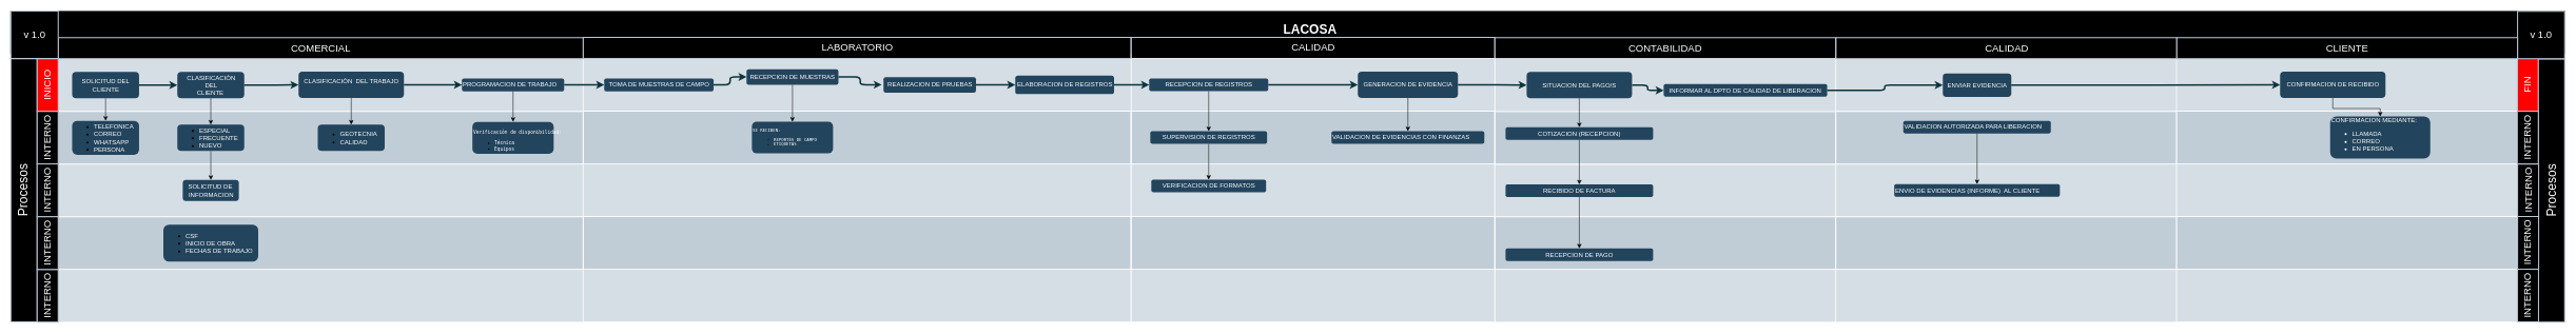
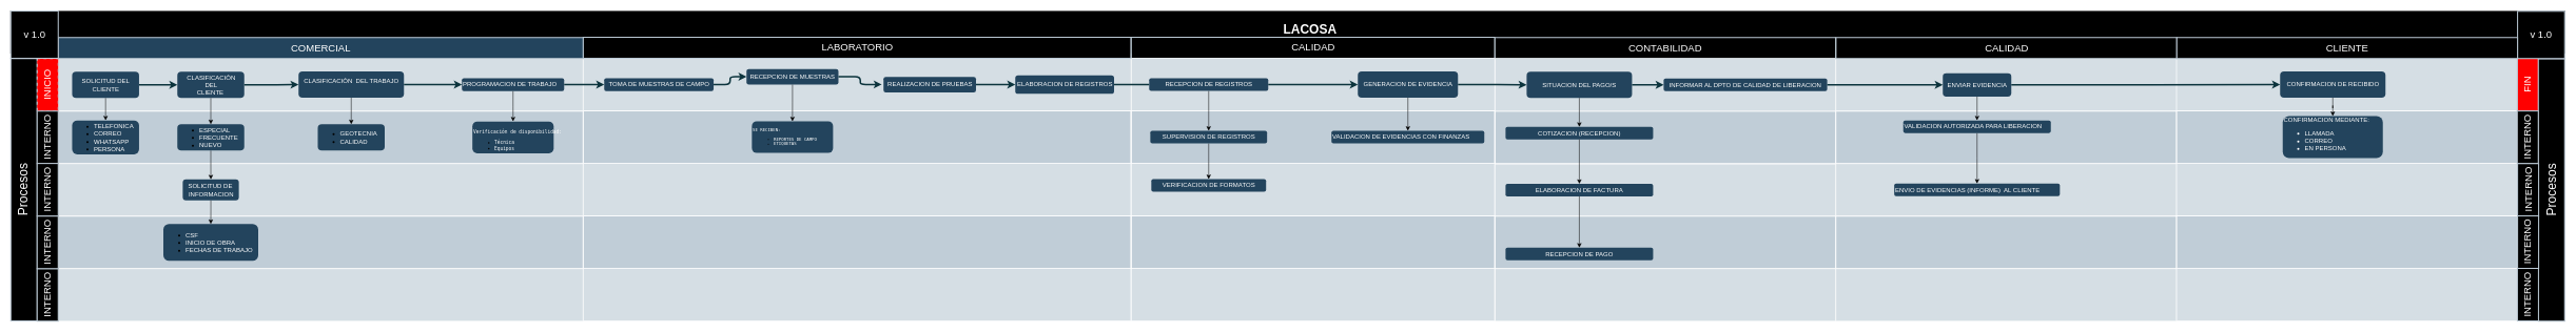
- <mxCell id="57" value="COMERCIAL" style="strokeColor=#BAC8D3;fillColor=#000000;fontSize=19;strokeWidth=2;fontFamily=Helvetica;html=1;labelBackgroundColor=none;fontColor=#FFFFFF;fillStyle=solid;" parent="51" vertex="1"><mxGeometry width="995.998" height="40" as="geometry" /></mxCell>
+ <mxCell id="57" value="COMERCIAL" style="strokeColor=#BAC8D3;fillColor=#23445d;fontSize=19;strokeWidth=2;fontFamily=Helvetica;html=1;labelBackgroundColor=none;fontColor=#FFFFFF;fillStyle=solid;" parent="51" vertex="1"><mxGeometry width="995.998" height="40" as="geometry" /></mxCell>
- <mxCell id="115" value="" style="edgeStyle=elbowEdgeStyle;elbow=horizontal;strokeWidth=3;strokeColor=#0C343D;fontFamily=Helvetica;html=1;entryX=0;entryY=0.5;entryDx=0;entryDy=0;" parent="1" source="42" target="27" edge="1"><mxGeometry x="-481.551" y="-950.5" width="131.973" height="100" as="geometry"><mxPoint x="2066" y="259.41" as="sourcePoint" /><mxPoint x="2176" y="259.41" as="targetPoint" /></mxGeometry></mxCell>
+ <mxCell id="115" value="" style="edgeStyle=elbowEdgeStyle;elbow=horizontal;strokeWidth=3;strokeColor=#0C343D;fontFamily=Helvetica;html=1;entryX=0;entryY=0.5;entryDx=0;entryDy=0;endArrow=none;" parent="1" source="42" target="27" edge="1"><mxGeometry x="-481.551" y="-950.5" width="131.973" height="100" as="geometry"><mxPoint x="2066" y="259.41" as="sourcePoint" /><mxPoint x="2176" y="259.41" as="targetPoint" /></mxGeometry></mxCell>
- <mxCell id="71" value="INICIO" style="strokeColor=#BAC8D3;fillColor=#FF0000;fontSize=19;strokeWidth=2;horizontal=0;fontFamily=Helvetica;html=1;labelBackgroundColor=none;fontColor=#FFFFFF;" parent="1" vertex="1"><mxGeometry x="70" y="110.5" width="40" height="100" as="geometry" /></mxCell>
+ <mxCell id="71" value="INICIO" style="strokeColor=#BAC8D3;fillColor=#FF0000;fontSize=19;strokeWidth=2;horizontal=0;fontFamily=Helvetica;html=1;labelBackgroundColor=none;fontColor=#FFFFFF;dashed=1;" parent="1" vertex="1"><mxGeometry x="70" y="110.5" width="40" height="100" as="geometry" /></mxCell>
- <mxCell id="14" value="&lt;font color=&quot;#ffffff&quot;&gt;INFORMAR AL DPTO DE CALIDAD DE LIBERACION&lt;/font&gt;" style="rounded=1;fillColor=#23445D;strokeColor=none;strokeWidth=2;fontFamily=Helvetica;html=1;gradientColor=none;align=center;" parent="3" vertex="1"><mxGeometry x="320.33" y="88" width="310.33" height="24" as="geometry" /></mxCell>
+ <mxCell id="14" value="&lt;font color=&quot;#ffffff&quot;&gt;INFORMAR AL DPTO DE CALIDAD DE LIBERACION&lt;/font&gt;" style="rounded=1;fillColor=#23445D;strokeColor=none;strokeWidth=2;fontFamily=Helvetica;html=1;gradientColor=none;align=center;" parent="3" vertex="1"><mxGeometry x="320.33" y="78" width="310.33" height="24" as="geometry" /></mxCell>
+ <mxCell id="95" value="" style="edgeStyle=orthogonalEdgeStyle;rounded=0;orthogonalLoop=1;jettySize=auto;html=1;" parent="1" source="96" target="101" edge="1"><mxGeometry relative="1" as="geometry" /></mxCell>
- <mxCell id="103" value="&lt;font color=&quot;#ffffff&quot;&gt;CONFIRMACION MEDIANTE:&lt;br&gt;&lt;ul&gt;&lt;li&gt;&lt;font color=&quot;#ffffff&quot;&gt;LLAMADA&lt;/font&gt;&lt;/li&gt;&lt;li&gt;&lt;font color=&quot;#ffffff&quot;&gt;CORREO&lt;/font&gt;&lt;/li&gt;&lt;li&gt;&lt;font color=&quot;#ffffff&quot;&gt;EN PERSONA&lt;/font&gt;&lt;/li&gt;&lt;/ul&gt;&lt;/font&gt;" style="rounded=1;fillColor=#23445D;strokeColor=none;strokeWidth=2;fontFamily=Helvetica;html=1;gradientColor=none;align=left;" parent="1" vertex="1"><mxGeometry x="4421" y="219.88" width="190" height="80.25" as="geometry" /></mxCell>
+ <mxCell id="103" value="&lt;font color=&quot;#ffffff&quot;&gt;CONFIRMACION MEDIANTE:&lt;br&gt;&lt;ul&gt;&lt;li&gt;&lt;font color=&quot;#ffffff&quot;&gt;LLAMADA&lt;/font&gt;&lt;/li&gt;&lt;li&gt;&lt;font color=&quot;#ffffff&quot;&gt;CORREO&lt;/font&gt;&lt;/li&gt;&lt;li&gt;&lt;font color=&quot;#ffffff&quot;&gt;EN PERSONA&lt;/font&gt;&lt;/li&gt;&lt;/ul&gt;&lt;/font&gt;" style="rounded=1;fillColor=#23445D;strokeColor=none;strokeWidth=2;fontFamily=Helvetica;html=1;gradientColor=none;align=left;" parent="1" vertex="1"><mxGeometry x="4331" y="219.88" width="190" height="80.25" as="geometry" /></mxCell>
- <mxCell id="12" value="&lt;font color=&quot;#ffffff&quot;&gt;RECIBIDO DE FACTURA&lt;/font&gt;" style="rounded=1;fillColor=#23445D;strokeColor=none;strokeWidth=2;fontFamily=Helvetica;html=1;gradientColor=none;align=center;" parent="3" vertex="1"><mxGeometry x="20.33" y="278.5" width="280" height="24" as="geometry" /></mxCell>
+ <mxCell id="12" value="&lt;font color=&quot;#ffffff&quot;&gt;ELABORACION DE FACTURA&lt;/font&gt;" style="rounded=1;fillColor=#23445D;strokeColor=none;strokeWidth=2;fontFamily=Helvetica;html=1;gradientColor=none;align=center;" parent="3" vertex="1"><mxGeometry x="20.33" y="278.5" width="280" height="24" as="geometry" /></mxCell>
+ <mxCell id="67" value="" style="edgeStyle=orthogonalEdgeStyle;rounded=0;orthogonalLoop=1;jettySize=auto;html=1;" parent="51" source="66" target="65" edge="1"><mxGeometry relative="1" as="geometry" /></mxCell>
